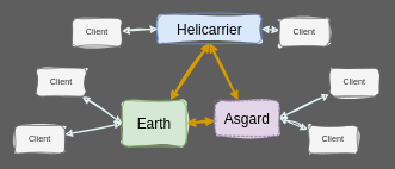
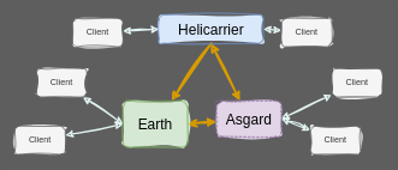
- <mxCell id="2" style="rounded=0;orthogonalLoop=1;jettySize=auto;html=1;entryX=0.5;entryY=1;entryDx=0;entryDy=0;strokeWidth=3;fillColor=#ffe6cc;strokeColor=#d79b00;startArrow=classic;startFill=1;sketch=1;curveFitting=1;jiggle=2;" parent="1" source="3" target="7" edge="1"><mxGeometry relative="1" as="geometry" /></mxCell>
+ <mxCell id="2" style="rounded=0;orthogonalLoop=1;jettySize=auto;html=1;entryX=0.5;entryY=1;entryDx=0;entryDy=0;strokeWidth=3;fillColor=#ffe6cc;strokeColor=#d79b00;startArrow=classic;startFill=1;sketch=1;curveFitting=1;jiggle=2;endArrow=none;" parent="1" source="3" target="7" edge="1"><mxGeometry relative="1" as="geometry" /></mxCell>
- <mxCell id="5" style="rounded=0;orthogonalLoop=1;jettySize=auto;html=1;entryX=1;entryY=0.5;entryDx=0;entryDy=0;strokeWidth=3;fillColor=#ffe6cc;strokeColor=#d79b00;startArrow=classic;startFill=1;sketch=1;curveFitting=1;jiggle=2;" parent="1" source="6" target="3" edge="1"><mxGeometry relative="1" as="geometry" /></mxCell>
+ <mxCell id="5" style="rounded=0;orthogonalLoop=1;jettySize=auto;html=1;entryX=1;entryY=0.5;entryDx=0;entryDy=0;strokeWidth=3;fillColor=#ffe6cc;strokeColor=#d79b00;startArrow=classic;startFill=1;sketch=1;curveFitting=1;jiggle=2;endArrow=open;" parent="1" source="6" target="3" edge="1"><mxGeometry relative="1" as="geometry" /></mxCell>
